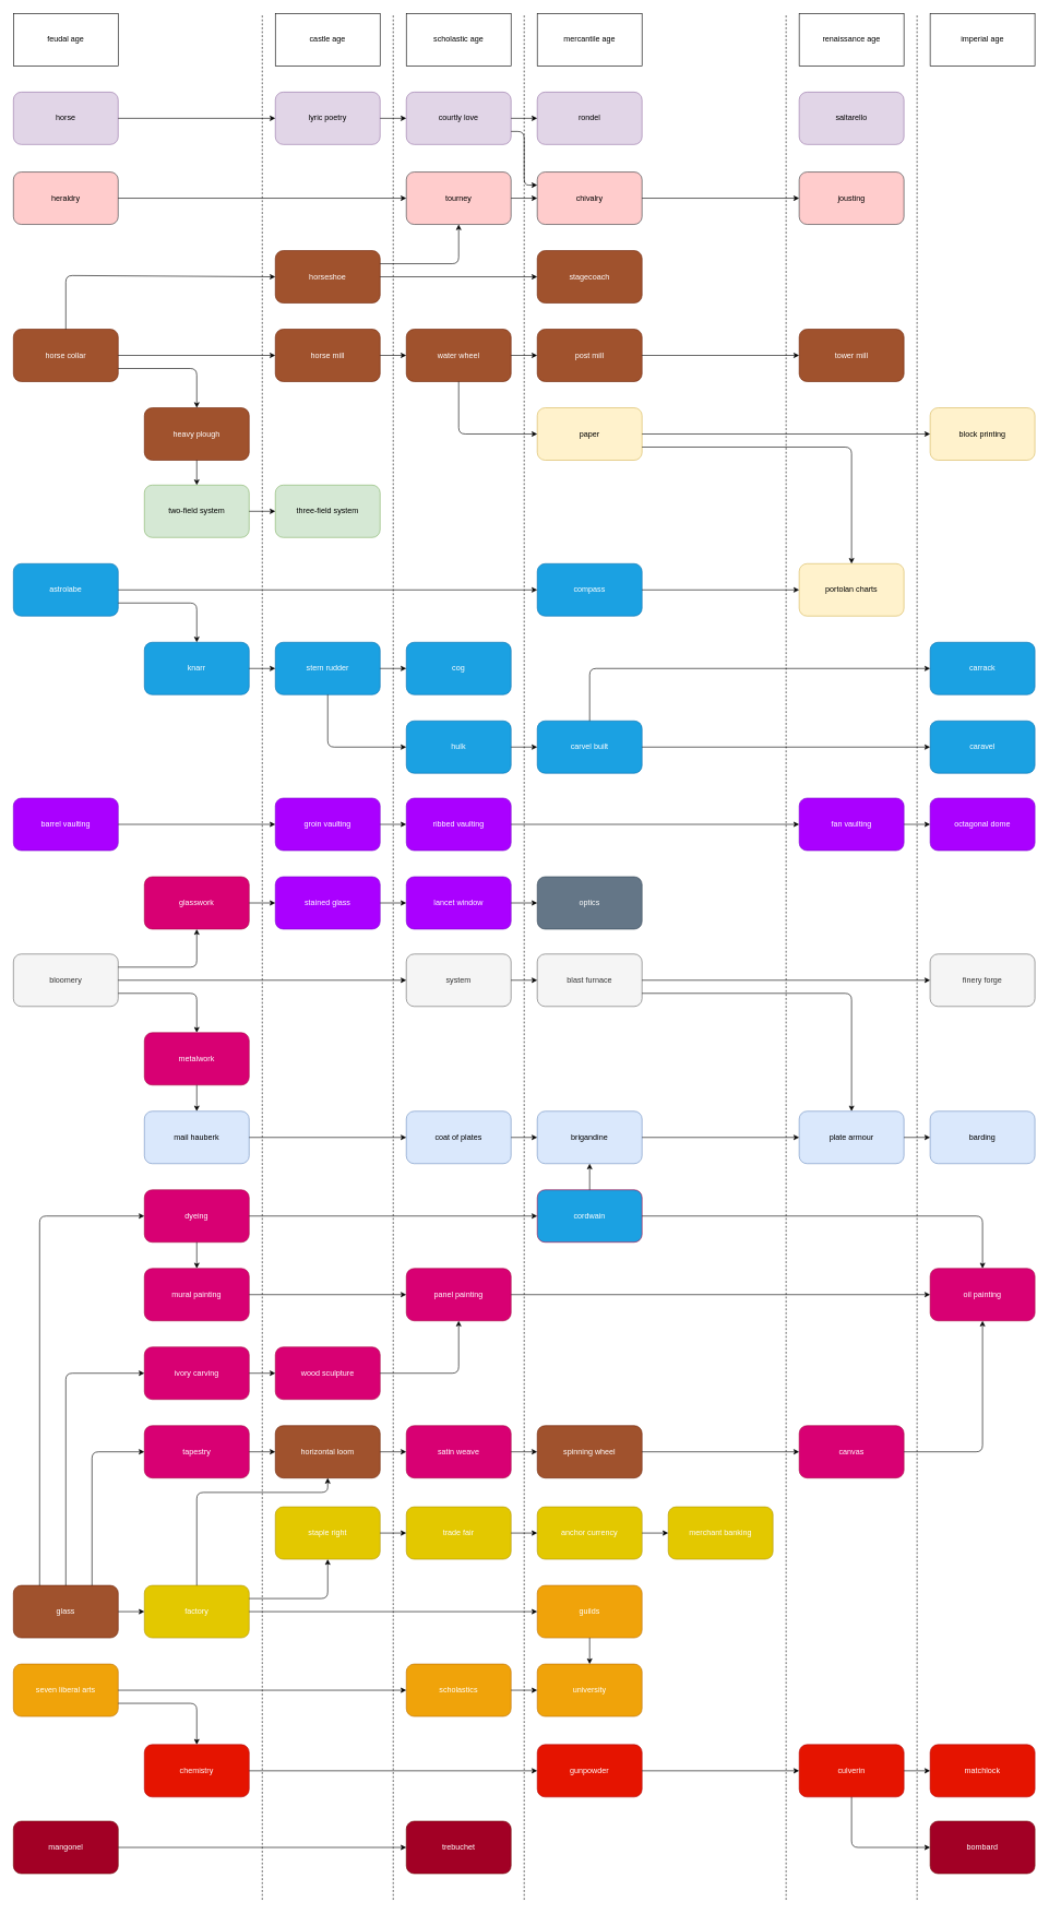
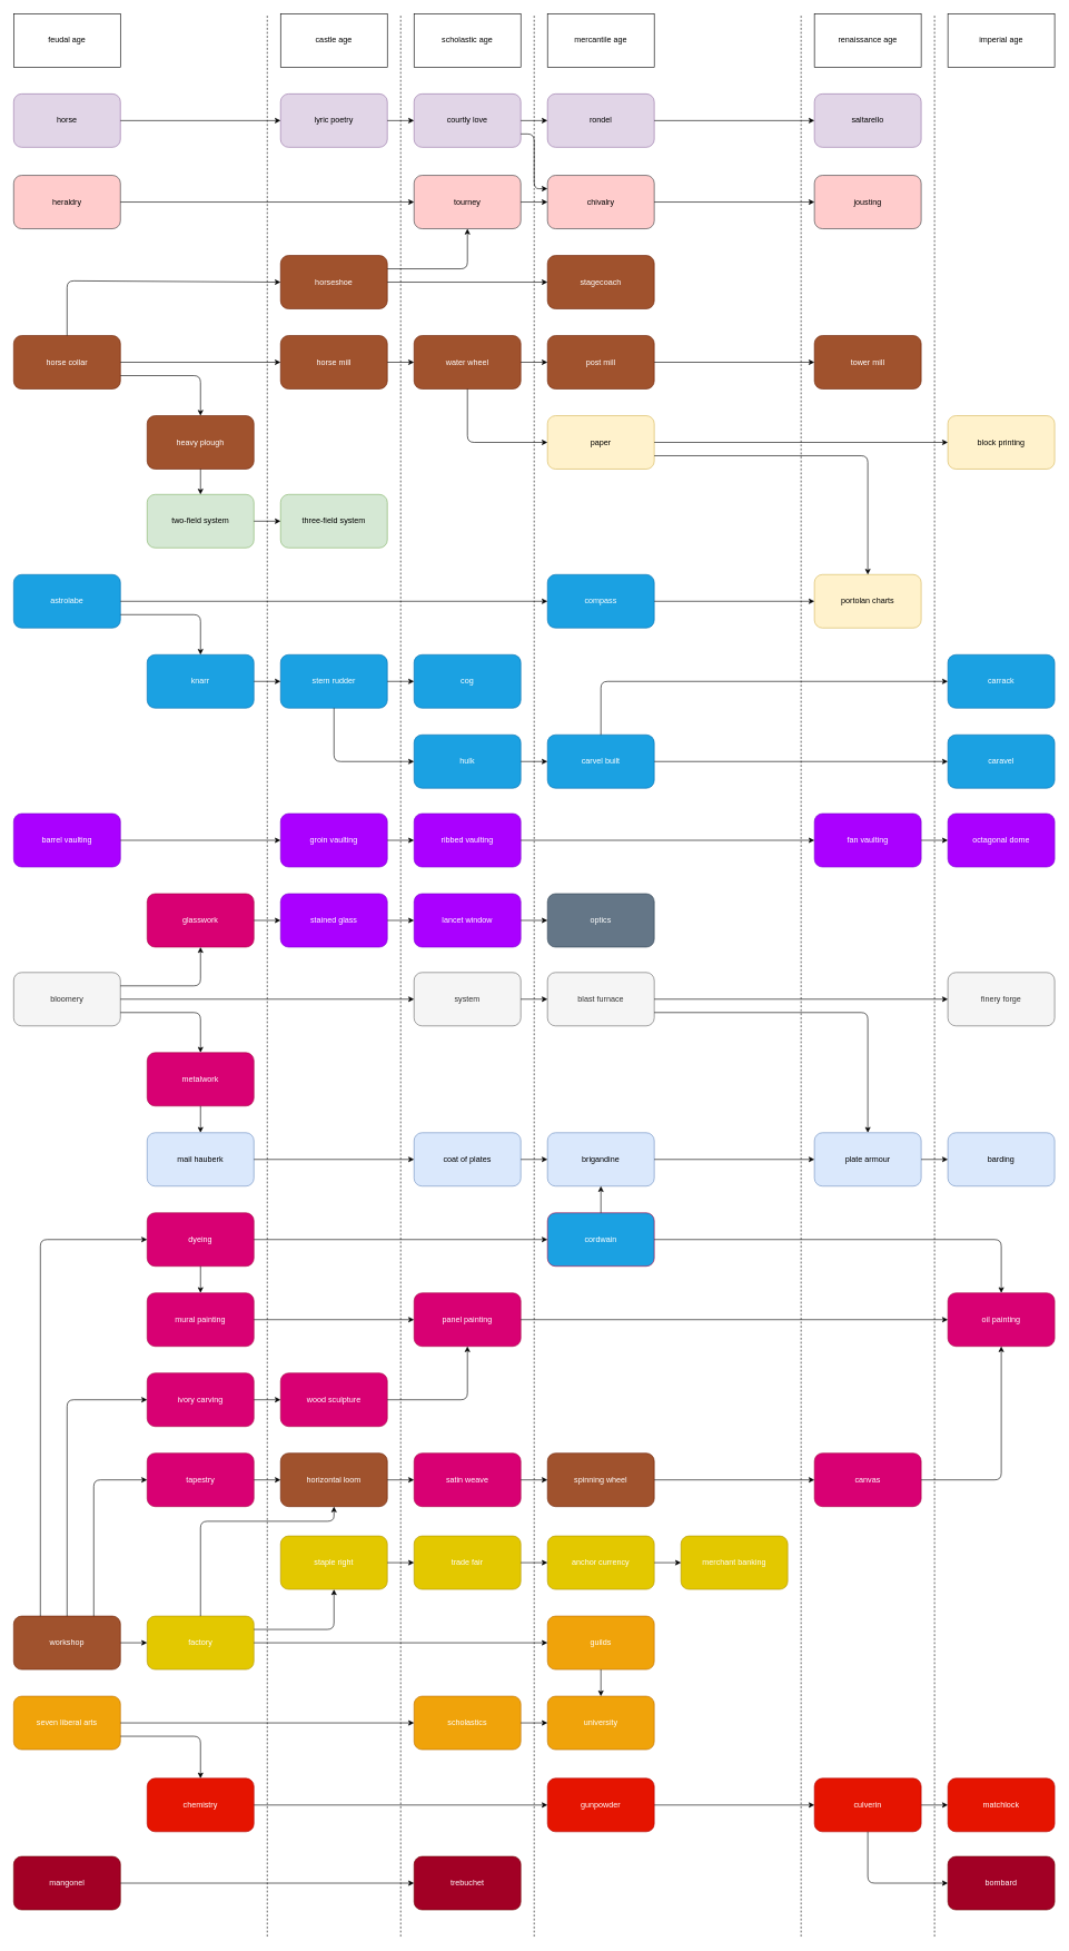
+ <mxCell id="112" value="" style="endArrow=classic;html=1;entryX=0;entryY=0.5;entryDx=0;entryDy=0;exitX=1;exitY=0.5;exitDx=0;exitDy=0;" parent="1" source="87" target="89" edge="1"><mxGeometry width="50" height="50" relative="1" as="geometry"><mxPoint x="790" y="240" as="sourcePoint" /><mxPoint x="840" y="190" as="targetPoint" /></mxGeometry></mxCell>
- <mxCell id="166" value="glass" style="rounded=1;whiteSpace=wrap;html=1;fillColor=#a0522d;strokeColor=#6D1F00;fontColor=#ffffff;" vertex="1" parent="1"><mxGeometry x="20" y="2420" width="160" height="80" as="geometry" /></mxCell>
+ <mxCell id="166" value="workshop" style="rounded=1;whiteSpace=wrap;html=1;fillColor=#a0522d;strokeColor=#6D1F00;fontColor=#ffffff;" vertex="1" parent="1"><mxGeometry x="20" y="2420" width="160" height="80" as="geometry" /></mxCell>
